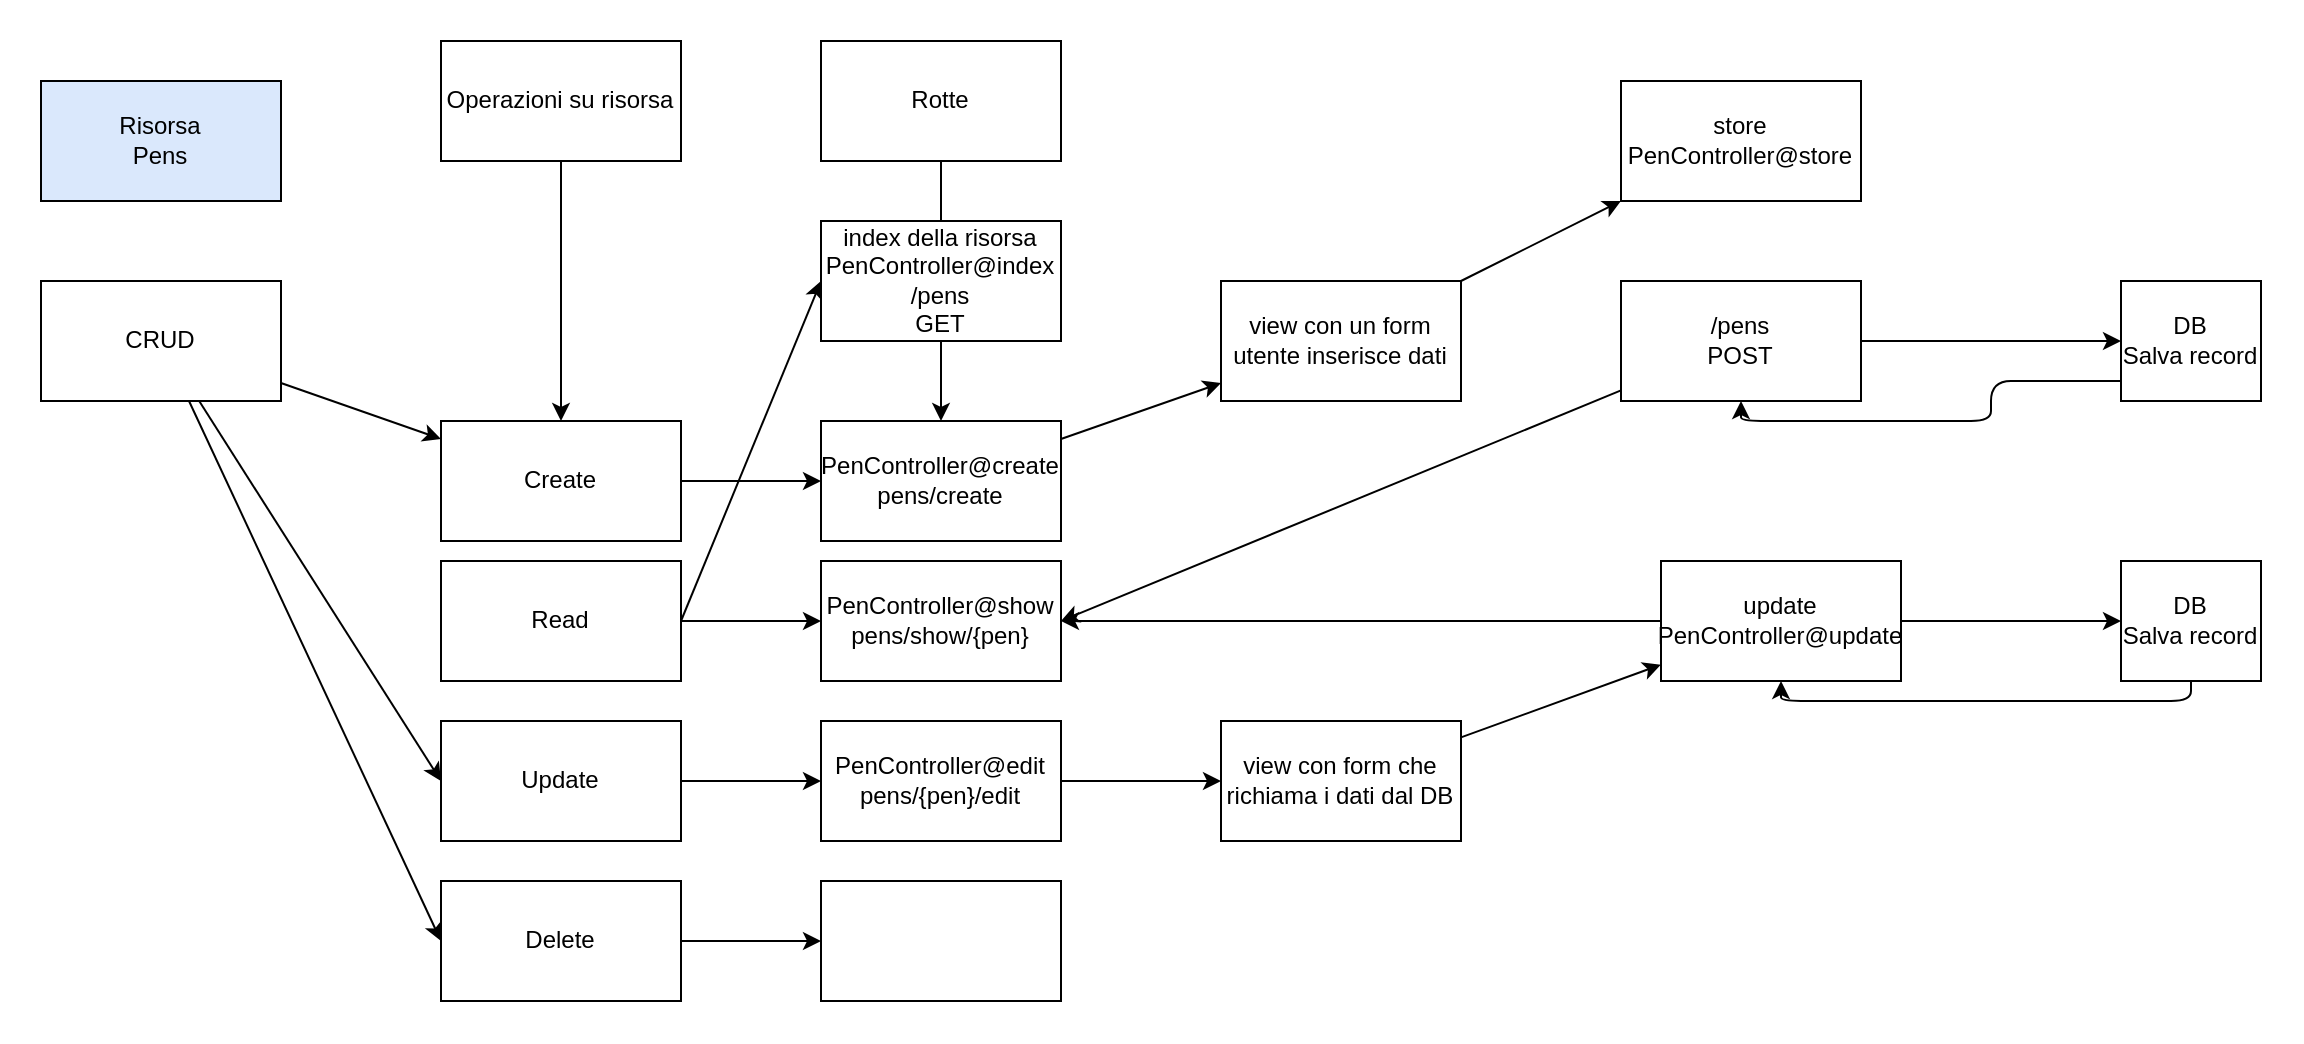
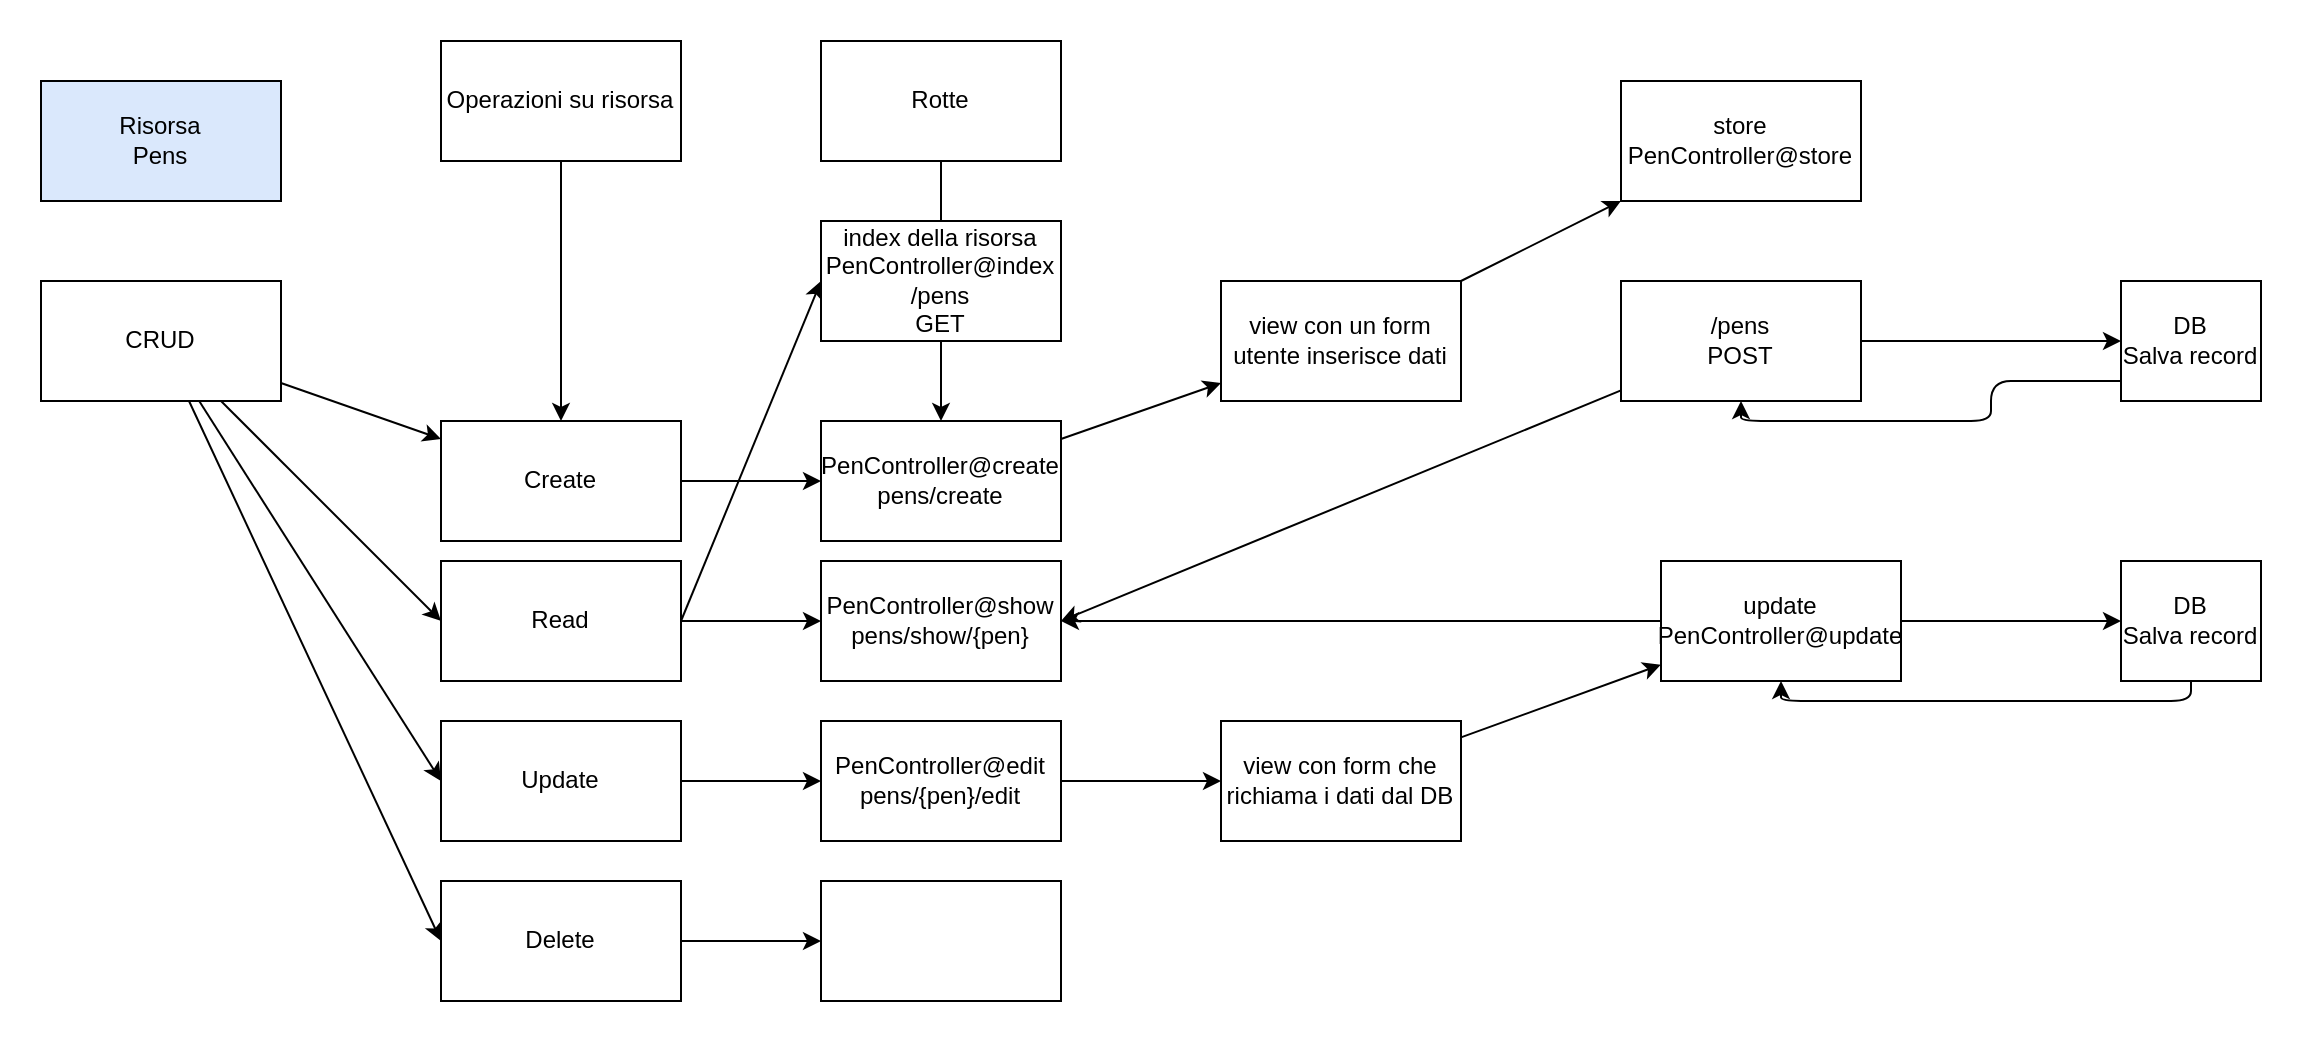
+ <mxCell id="4" style="edgeStyle=none;html=1;entryX=0;entryY=0.5;entryDx=0;entryDy=0;" parent="1" source="7" target="12" edge="1"><mxGeometry relative="1" as="geometry" /></mxCell>
